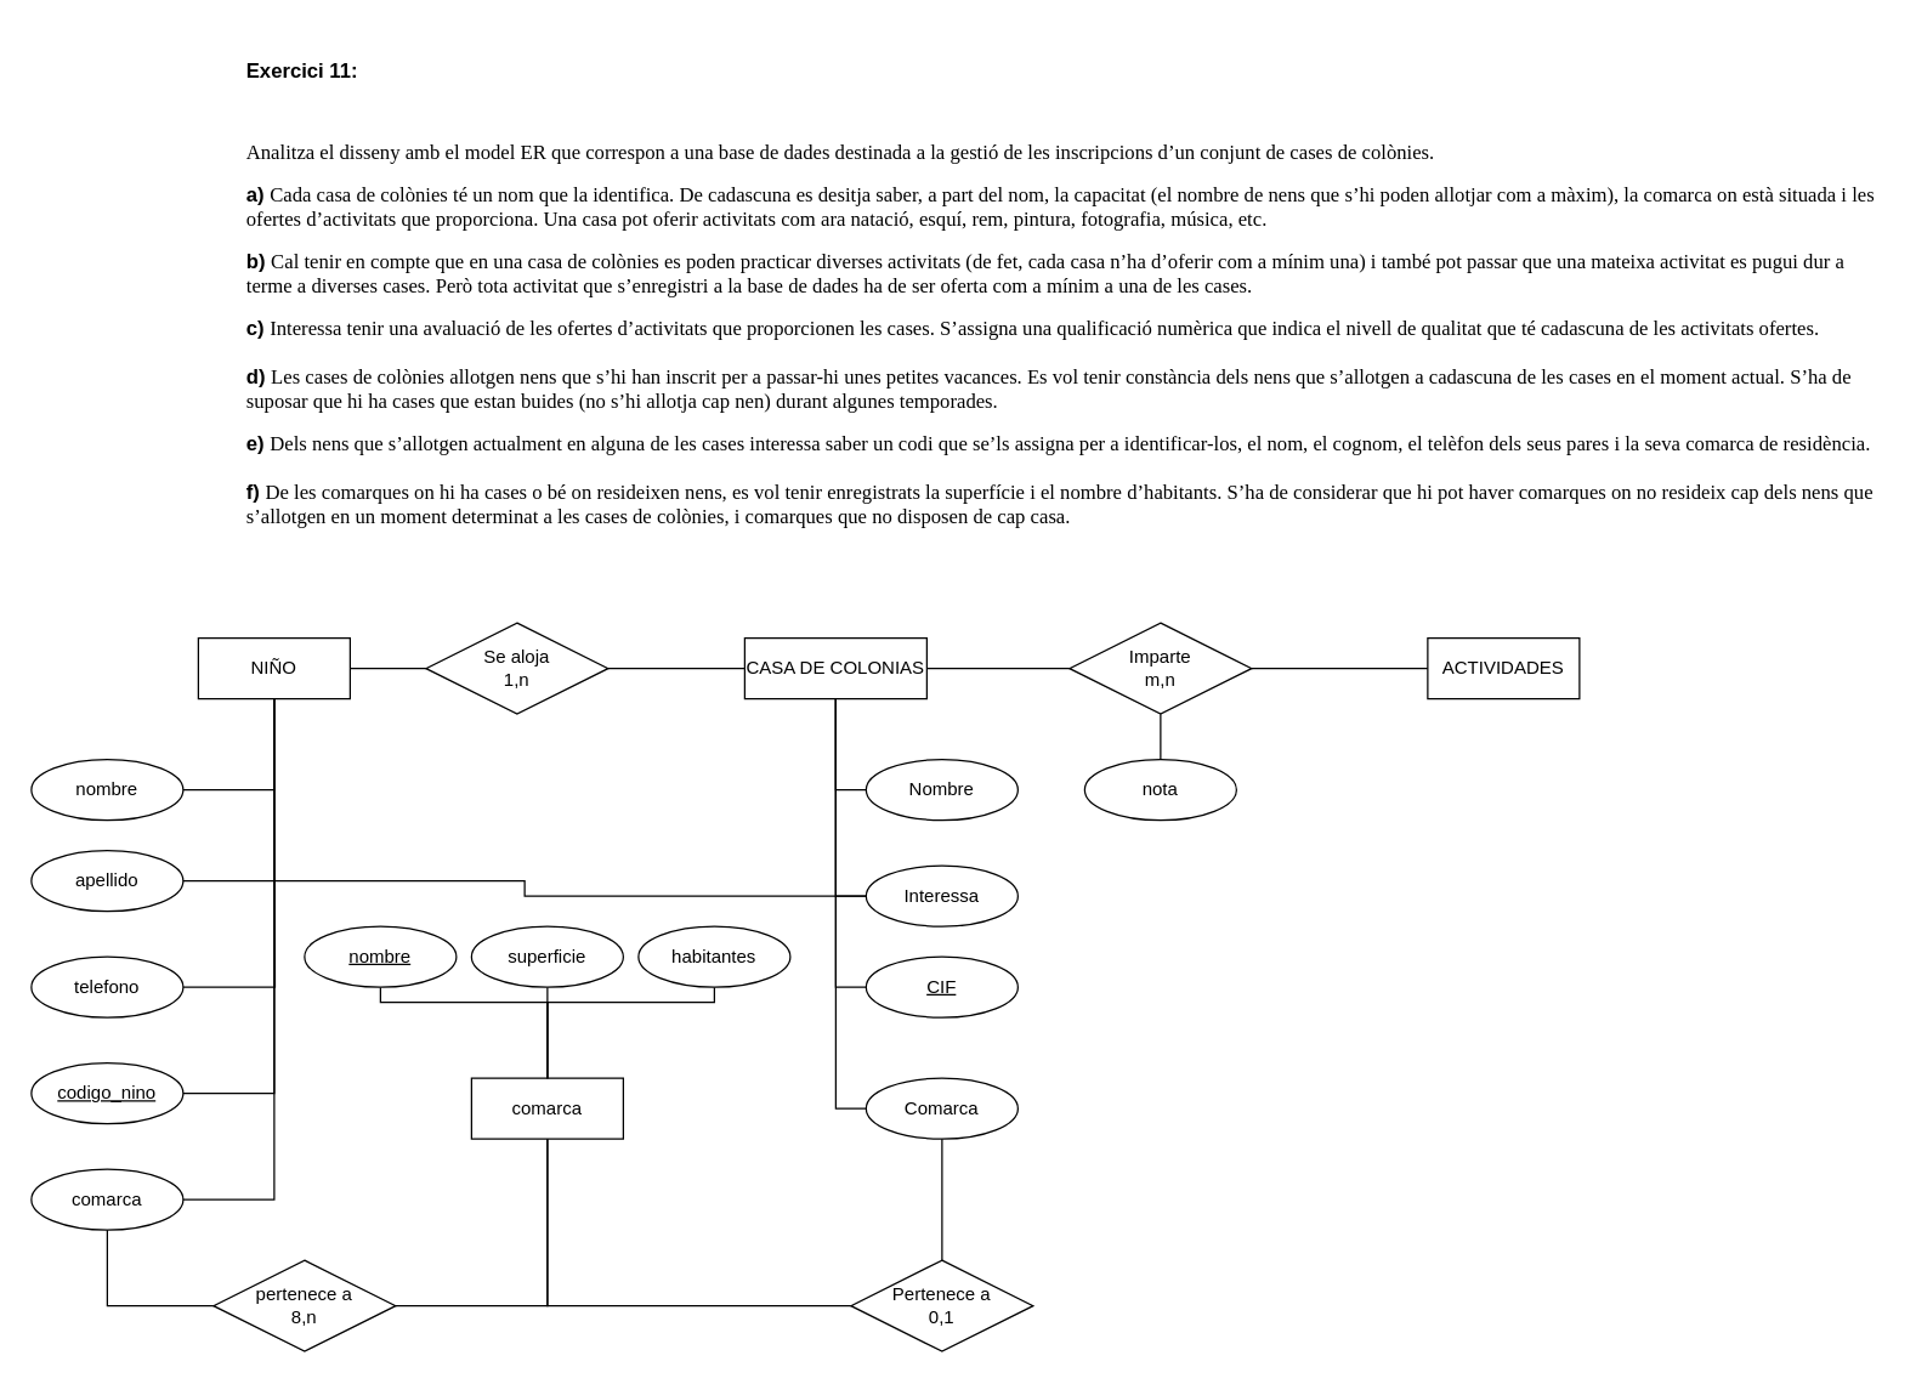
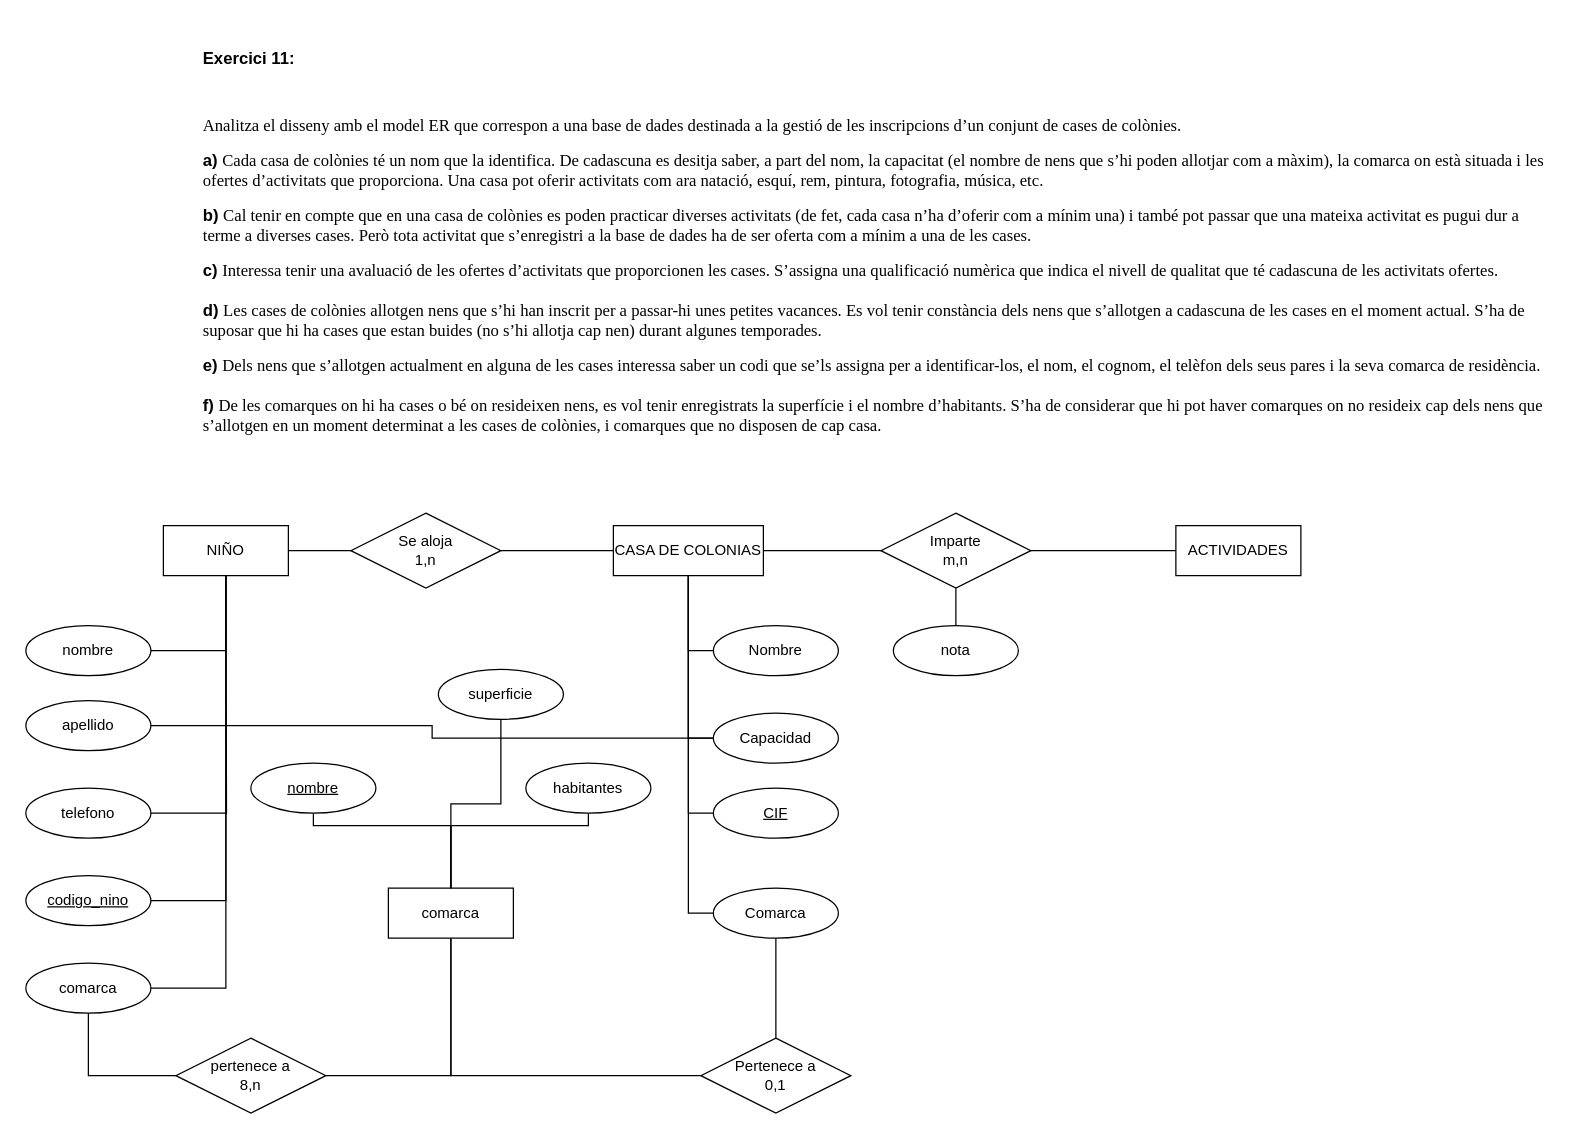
- <mxCell id="12" value="Interessa&lt;br&gt;" style="ellipse;whiteSpace=wrap;html=1;align=center;" vertex="1" parent="1"><mxGeometry x="570" y="570" width="100" height="40" as="geometry" /></mxCell>
+ <mxCell id="12" value="Capacidad&lt;br&gt;" style="ellipse;whiteSpace=wrap;html=1;align=center;" vertex="1" parent="1"><mxGeometry x="570" y="570" width="100" height="40" as="geometry" /></mxCell>
- <mxCell id="35" value="superficie" style="ellipse;whiteSpace=wrap;html=1;align=center;" vertex="1" parent="1"><mxGeometry x="310" y="610" width="100" height="40" as="geometry" /></mxCell>
+ <mxCell id="35" value="superficie" style="ellipse;whiteSpace=wrap;html=1;align=center;" vertex="1" parent="1"><mxGeometry x="350" y="535" width="100" height="40" as="geometry" /></mxCell>
